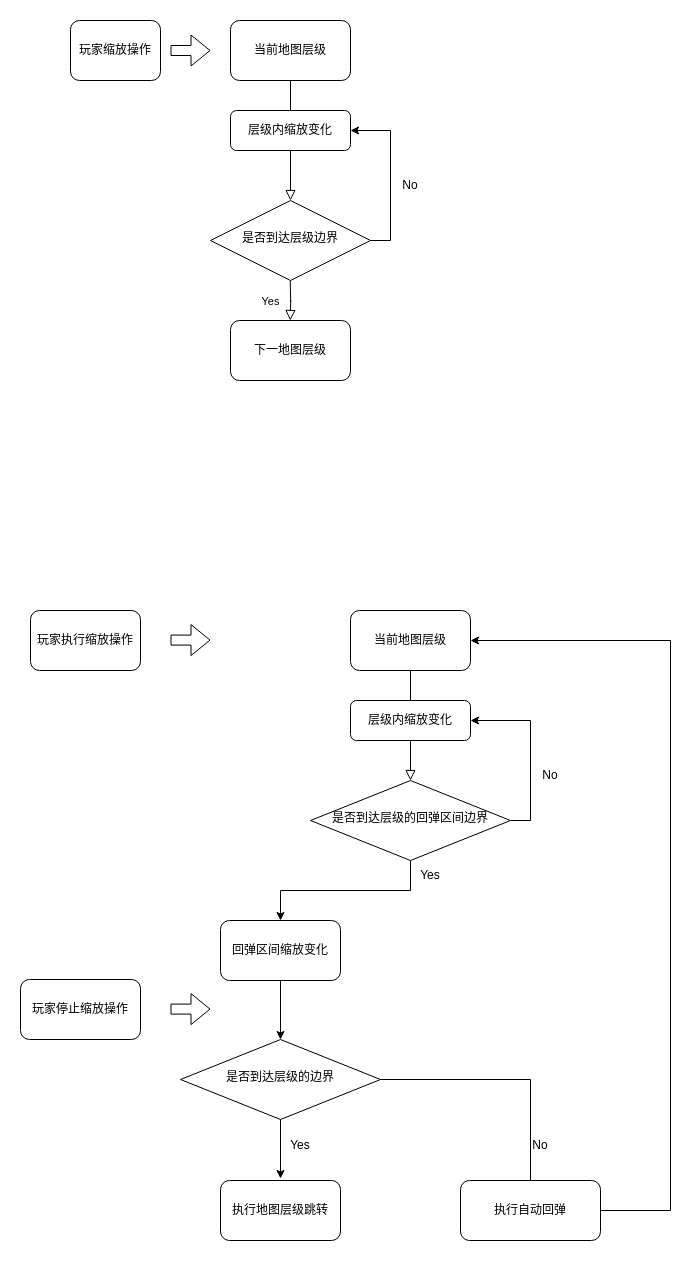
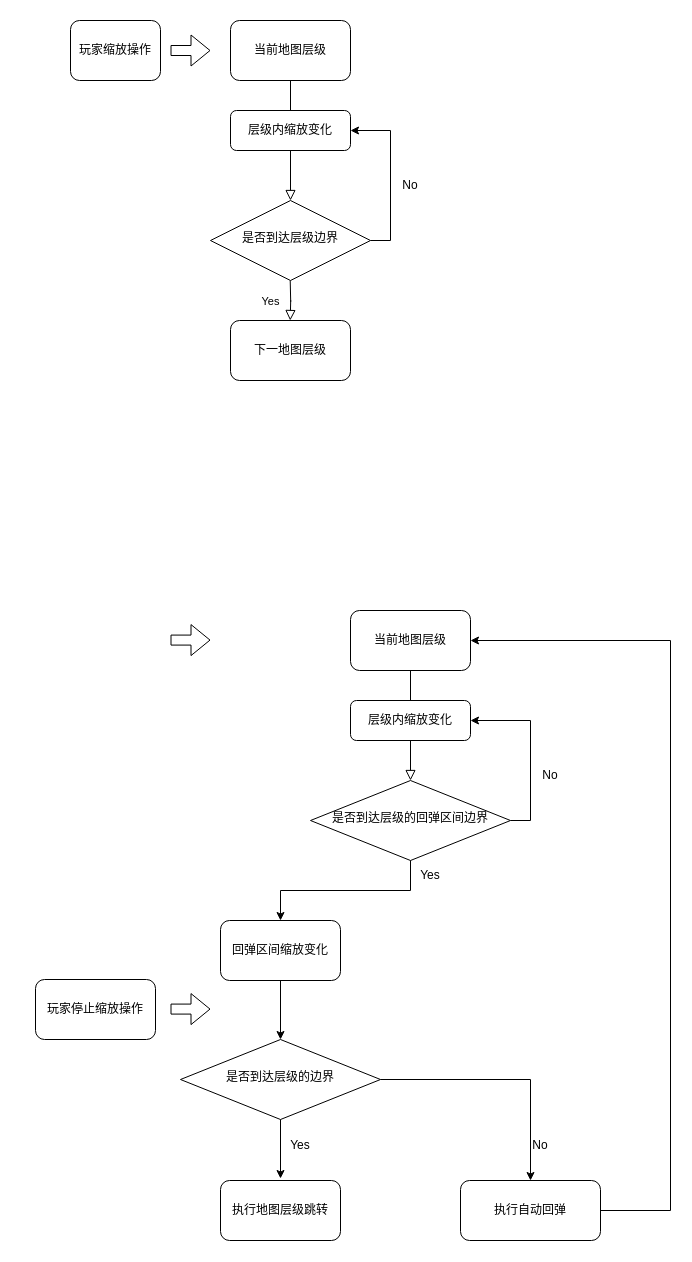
- <mxCell id="13" value="玩家执行缩放操作" style="rounded=1;whiteSpace=wrap;html=1;" vertex="1" parent="1"><mxGeometry x="30" y="610" width="110" height="60" as="geometry" /></mxCell>
- <mxCell id="32" value="玩家停止缩放操作" style="rounded=1;whiteSpace=wrap;html=1;" vertex="1" parent="1"><mxGeometry x="20" y="979" width="120" height="60" as="geometry" /></mxCell>
+ <mxCell id="32" value="玩家停止缩放操作" style="rounded=1;whiteSpace=wrap;html=1;" vertex="1" parent="1"><mxGeometry x="35" y="979" width="120" height="60" as="geometry" /></mxCell>
- <mxCell id="24" style="edgeStyle=orthogonalEdgeStyle;rounded=0;orthogonalLoop=1;jettySize=auto;html=1;exitX=1;exitY=0.5;exitDx=0;exitDy=0;entryX=0.5;entryY=0;entryDx=0;entryDy=0;endArrow=none;" edge="1" parent="1" source="25" target="30"><mxGeometry relative="1" as="geometry" /></mxCell>
+ <mxCell id="24" style="edgeStyle=orthogonalEdgeStyle;rounded=0;orthogonalLoop=1;jettySize=auto;html=1;exitX=1;exitY=0.5;exitDx=0;exitDy=0;entryX=0.5;entryY=0;entryDx=0;entryDy=0;" edge="1" parent="1" source="25" target="30"><mxGeometry relative="1" as="geometry" /></mxCell>
